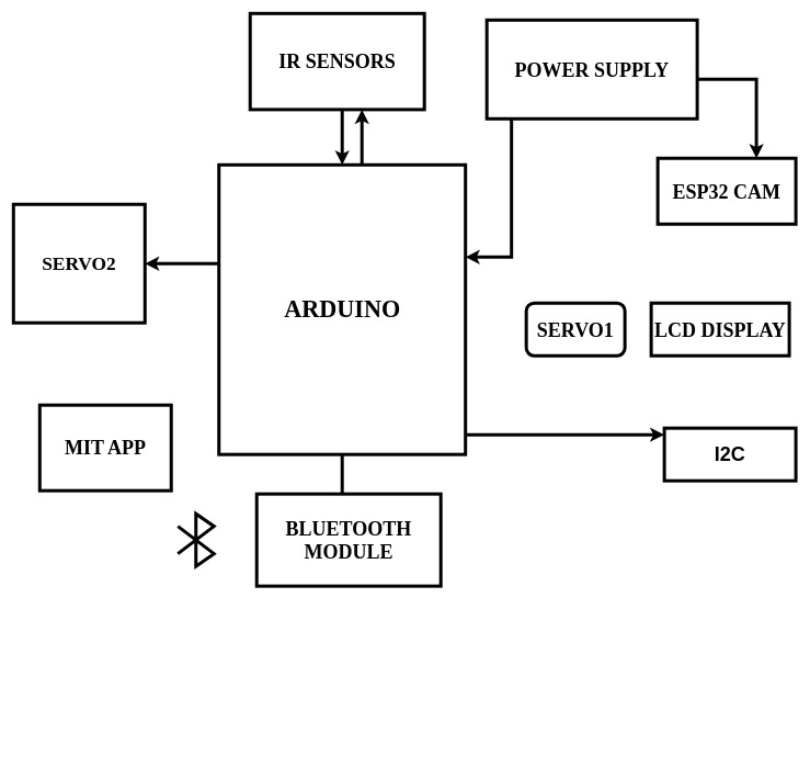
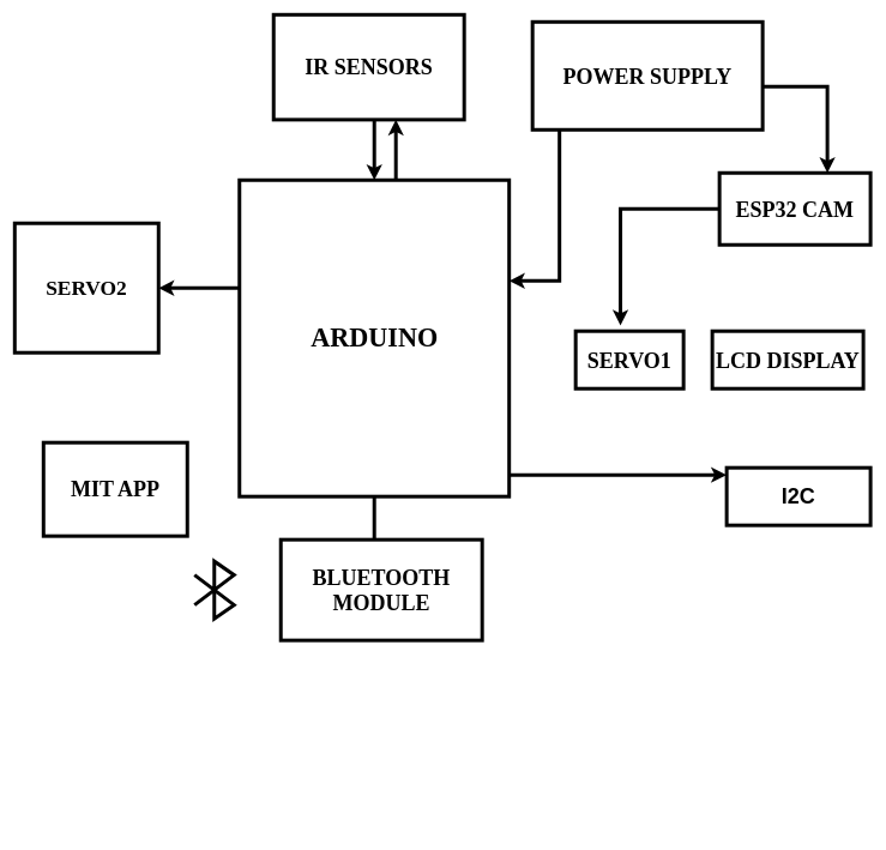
+ <mxCell id="15" value="" style="edgeStyle=orthogonalEdgeStyle;rounded=0;orthogonalLoop=1;jettySize=auto;html=1;entryX=0.415;entryY=-0.099;entryDx=0;entryDy=0;entryPerimeter=0;strokeWidth=5;" edge="1" parent="1" source="16" target="9"><mxGeometry relative="1" as="geometry"><mxPoint x="845" y="330" as="targetPoint" /></mxGeometry></mxCell>
- <mxCell id="9" value="&lt;font size=&quot;1&quot; face=&quot;Times New Roman&quot; style=&quot;&quot;&gt;&lt;b style=&quot;font-size: 30px;&quot;&gt;SERVO1&lt;/b&gt;&lt;/font&gt;" style="whiteSpace=wrap;html=1;strokeWidth=5;rounded=1;" vertex="1" parent="1"><mxGeometry x="800" y="460" width="150" height="80" as="geometry" /></mxCell>
+ <mxCell id="9" value="&lt;font size=&quot;1&quot; face=&quot;Times New Roman&quot; style=&quot;&quot;&gt;&lt;b style=&quot;font-size: 30px;&quot;&gt;SERVO1&lt;/b&gt;&lt;/font&gt;" style="rounded=0;whiteSpace=wrap;html=1;strokeWidth=5;" vertex="1" parent="1"><mxGeometry x="800" y="460" width="150" height="80" as="geometry" /></mxCell>
